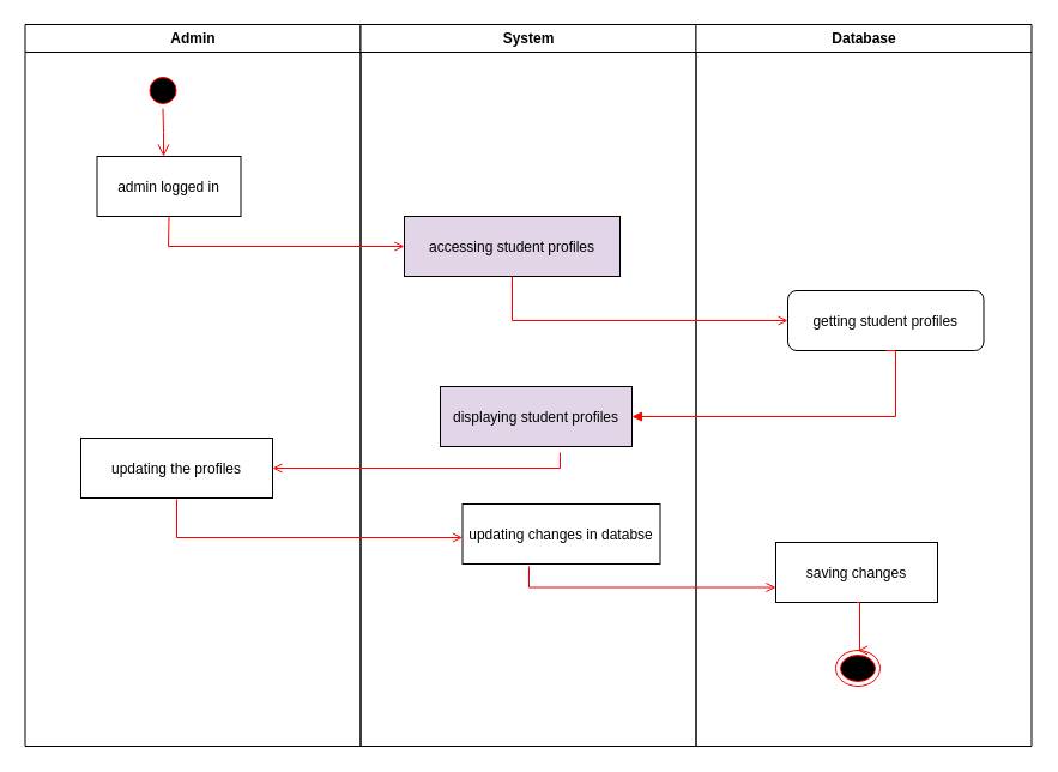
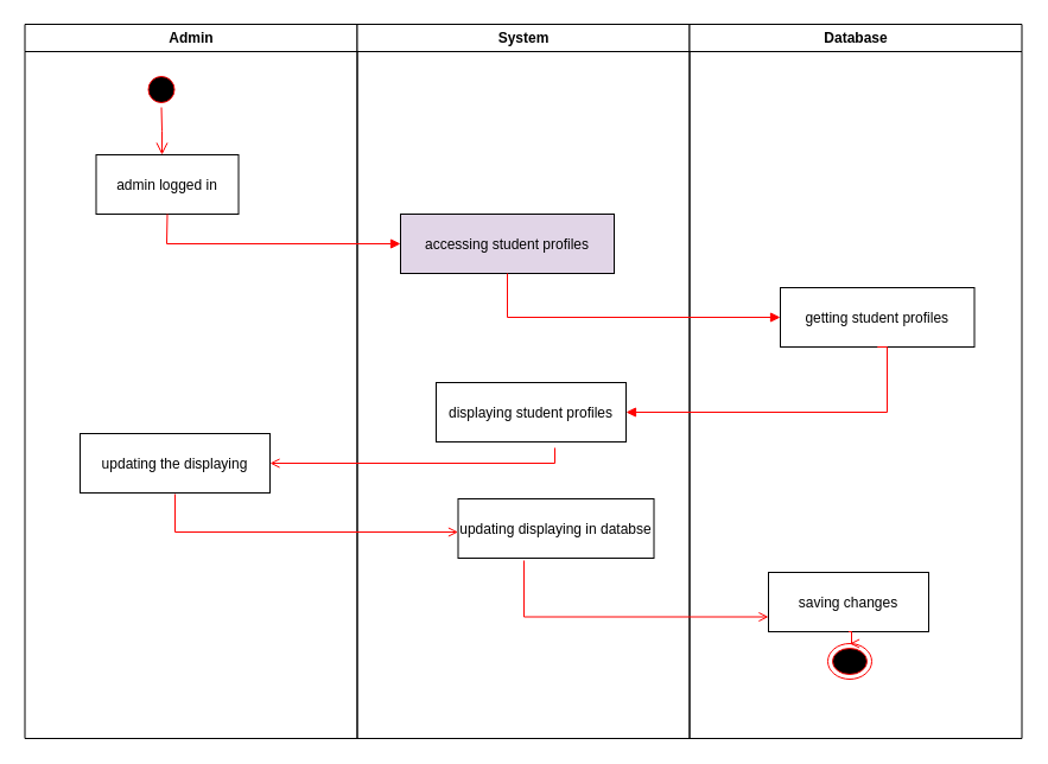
- <mxCell id="17" value="" style="endArrow=open;strokeColor=#FF0000;endFill=1;rounded=0;entryX=0;entryY=0.5;entryDx=0;entryDy=0;exitX=0.5;exitY=1;exitDx=0;exitDy=0;" parent="1" source="5" target="11" edge="1"><mxGeometry relative="1" as="geometry"><mxPoint x="417" y="180" as="targetPoint" /><Array as="points"><mxPoint x="140" y="205" /></Array></mxGeometry></mxCell>
+ <mxCell id="17" value="" style="endArrow=block;strokeColor=#FF0000;endFill=1;rounded=0;entryX=0;entryY=0.5;entryDx=0;entryDy=0;exitX=0.5;exitY=1;exitDx=0;exitDy=0;" parent="1" source="5" target="11" edge="1"><mxGeometry relative="1" as="geometry"><mxPoint x="417" y="180" as="targetPoint" /><Array as="points"><mxPoint x="140" y="205" /></Array></mxGeometry></mxCell>
- <mxCell id="18" value="" style="edgeStyle=elbowEdgeStyle;elbow=horizontal;entryX=0;entryY=0.5;strokeColor=#FF0000;endArrow=open;endFill=1;rounded=0;entryDx=0;entryDy=0;exitX=0.5;exitY=1;exitDx=0;exitDy=0;" edge="1" parent="1" source="11" target="13"><mxGeometry width="100" height="100" relative="1" as="geometry"><mxPoint x="513.52" y="328.25" as="sourcePoint" /><mxPoint x="624" y="172" as="targetPoint" /><Array as="points"><mxPoint x="427" y="267" /><mxPoint x="364" y="247" /></Array></mxGeometry></mxCell>
+ <mxCell id="18" value="" style="edgeStyle=elbowEdgeStyle;elbow=horizontal;entryX=0;entryY=0.5;strokeColor=#FF0000;endArrow=block;endFill=1;rounded=0;entryDx=0;entryDy=0;exitX=0.5;exitY=1;exitDx=0;exitDy=0;" edge="1" parent="1" source="11" target="13"><mxGeometry width="100" height="100" relative="1" as="geometry"><mxPoint x="513.52" y="328.25" as="sourcePoint" /><mxPoint x="624" y="172" as="targetPoint" /><Array as="points"><mxPoint x="427" y="267" /><mxPoint x="364" y="247" /></Array></mxGeometry></mxCell>
- <mxCell id="13" value="getting student profiles" style="rounded=1;" parent="12" vertex="1"><mxGeometry x="76.5" y="222" width="163.5" height="50" as="geometry" /></mxCell>
+ <mxCell id="13" value="getting student profiles" style="" parent="12" vertex="1"><mxGeometry x="76.5" y="222" width="163.5" height="50" as="geometry" /></mxCell>
- <mxCell id="10" value="displaying student profiles" style="fillColor=#e1d5e7;" parent="8" vertex="1"><mxGeometry x="66.5" y="302" width="160" height="50" as="geometry" /></mxCell>
+ <mxCell id="10" value="displaying student profiles" style="" parent="8" vertex="1"><mxGeometry x="66.5" y="302" width="160" height="50" as="geometry" /></mxCell>
- <mxCell id="6" value="updating the profiles" style="" vertex="1" parent="2"><mxGeometry x="46.5" y="345" width="160" height="50" as="geometry" /></mxCell>
+ <mxCell id="6" value="updating the displaying" style="" vertex="1" parent="2"><mxGeometry x="46.5" y="345" width="160" height="50" as="geometry" /></mxCell>
- <mxCell id="9" value="updating changes in databse" style="" vertex="1" parent="8"><mxGeometry x="85" y="400" width="165" height="50" as="geometry" /></mxCell>
+ <mxCell id="9" value="updating displaying in databse" style="" vertex="1" parent="8"><mxGeometry x="85" y="400" width="165" height="50" as="geometry" /></mxCell>
- <mxCell id="14" value="saving changes" style="" vertex="1" parent="12"><mxGeometry x="66.5" y="432" width="135" height="50" as="geometry" /></mxCell>
+ <mxCell id="14" value="saving changes" style="" vertex="1" parent="12"><mxGeometry x="66.5" y="462" width="135" height="50" as="geometry" /></mxCell>
